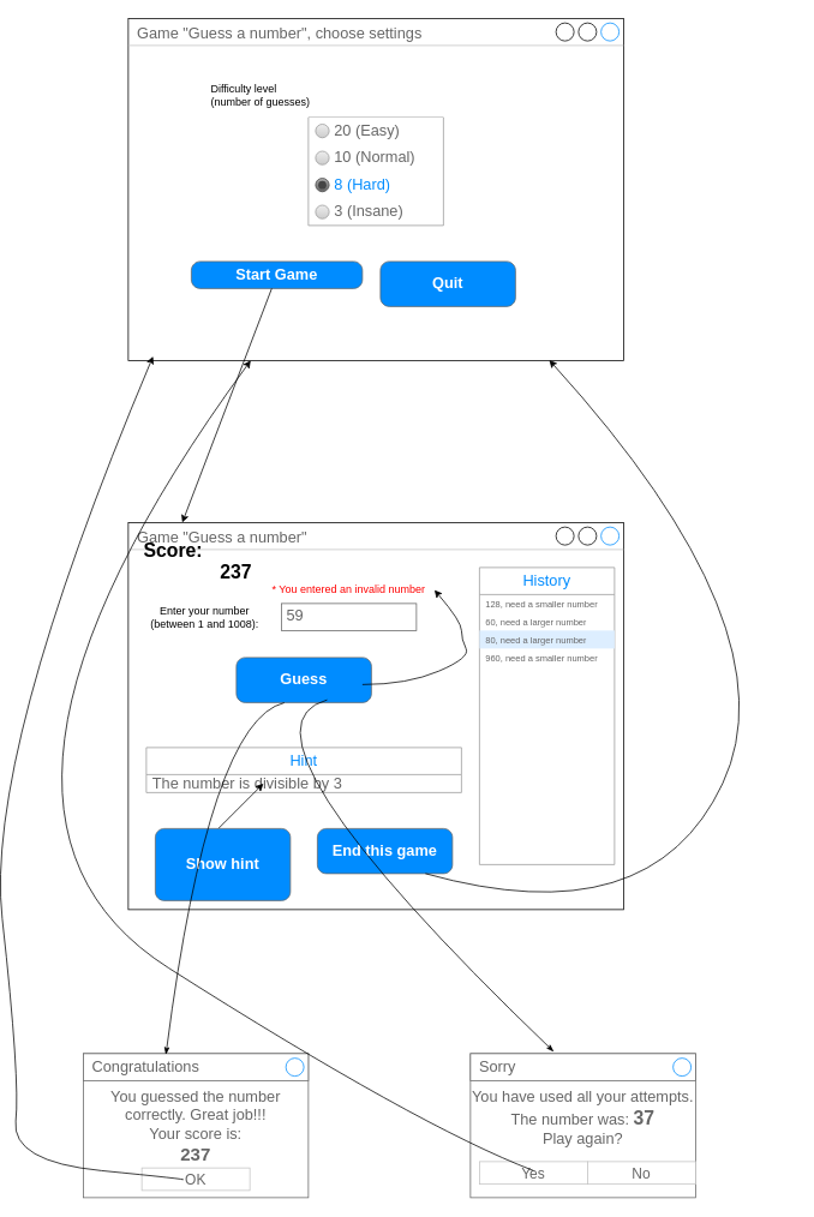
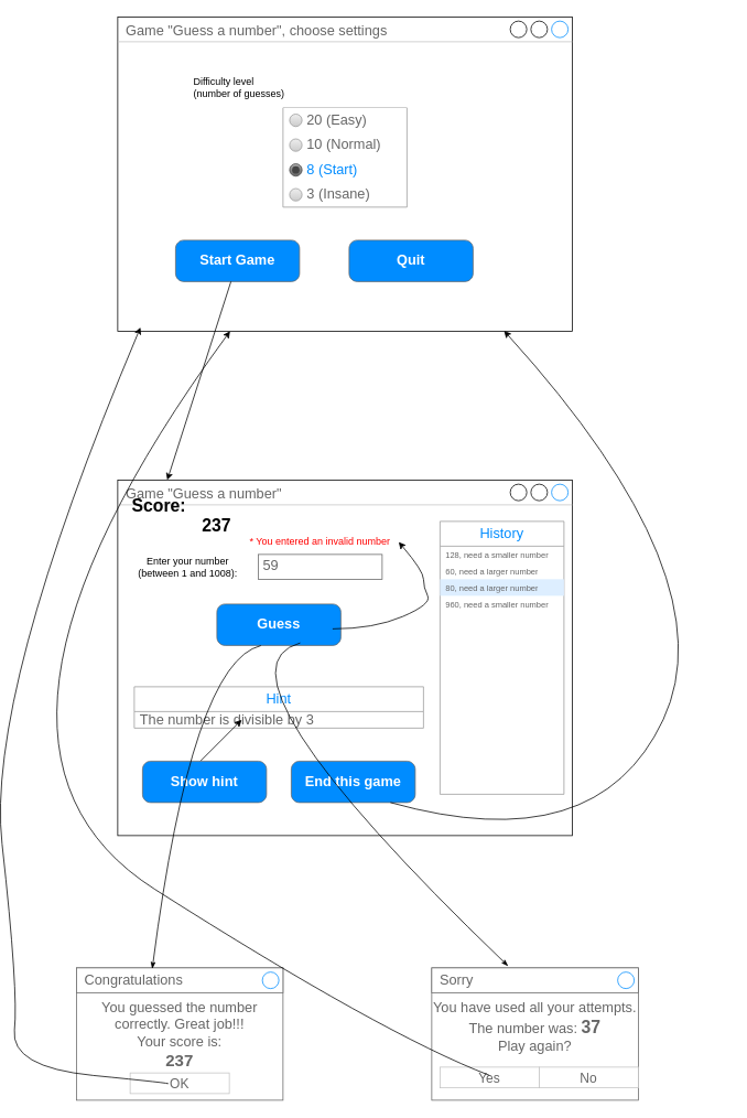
- <mxCell id="22" value="8 (Hard)" style="text;strokeColor=none;align=left;verticalAlign=middle;spacingLeft=27;spacingRight=10;overflow=hidden;points=[[0,0.5],[1,0.5]];portConstraint=eastwest;rotatable=0;whiteSpace=wrap;html=1;rSize=5;fillColor=none;fontColor=#008CFF;fontSize=17;" vertex="1" parent="17"><mxGeometry y="60" width="150" height="30" as="geometry" /></mxCell>
+ <mxCell id="22" value="8 (Start)" style="text;strokeColor=none;align=left;verticalAlign=middle;spacingLeft=27;spacingRight=10;overflow=hidden;points=[[0,0.5],[1,0.5]];portConstraint=eastwest;rotatable=0;whiteSpace=wrap;html=1;rSize=5;fillColor=none;fontColor=#008CFF;fontSize=17;" vertex="1" parent="17"><mxGeometry y="60" width="150" height="30" as="geometry" /></mxCell>
- <mxCell id="28" value="Start Game" style="strokeWidth=1;shadow=0;dashed=0;align=center;html=1;shape=mxgraph.mockup.buttons.button;strokeColor=#666666;fontColor=#ffffff;mainText=;buttonStyle=round;fontSize=17;fontStyle=1;fillColor=#008cff;whiteSpace=wrap;" vertex="1" parent="1"><mxGeometry x="140" y="290" width="190" height="30" as="geometry" /></mxCell>
+ <mxCell id="28" value="Start Game" style="strokeWidth=1;shadow=0;dashed=0;align=center;html=1;shape=mxgraph.mockup.buttons.button;strokeColor=#666666;fontColor=#ffffff;mainText=;buttonStyle=round;fontSize=17;fontStyle=1;fillColor=#008cff;whiteSpace=wrap;" vertex="1" parent="1"><mxGeometry x="140" y="290" width="150" height="50" as="geometry" /></mxCell>
- <mxCell id="16" value="Show hint" style="strokeWidth=1;shadow=0;dashed=0;align=center;html=1;shape=mxgraph.mockup.buttons.button;strokeColor=#666666;fontColor=#ffffff;mainText=;buttonStyle=round;fontSize=17;fontStyle=1;fillColor=#008cff;whiteSpace=wrap;" vertex="1" parent="1"><mxGeometry x="100" y="920" width="150" height="80" as="geometry" /></mxCell>
+ <mxCell id="16" value="Show hint" style="strokeWidth=1;shadow=0;dashed=0;align=center;html=1;shape=mxgraph.mockup.buttons.button;strokeColor=#666666;fontColor=#ffffff;mainText=;buttonStyle=round;fontSize=17;fontStyle=1;fillColor=#008cff;whiteSpace=wrap;" vertex="1" parent="1"><mxGeometry x="100" y="920" width="150" height="50" as="geometry" /></mxCell>
